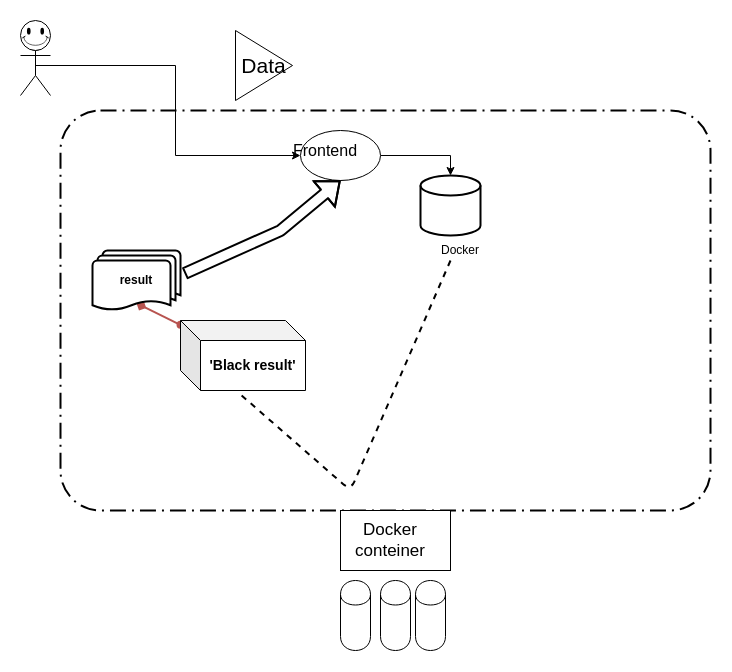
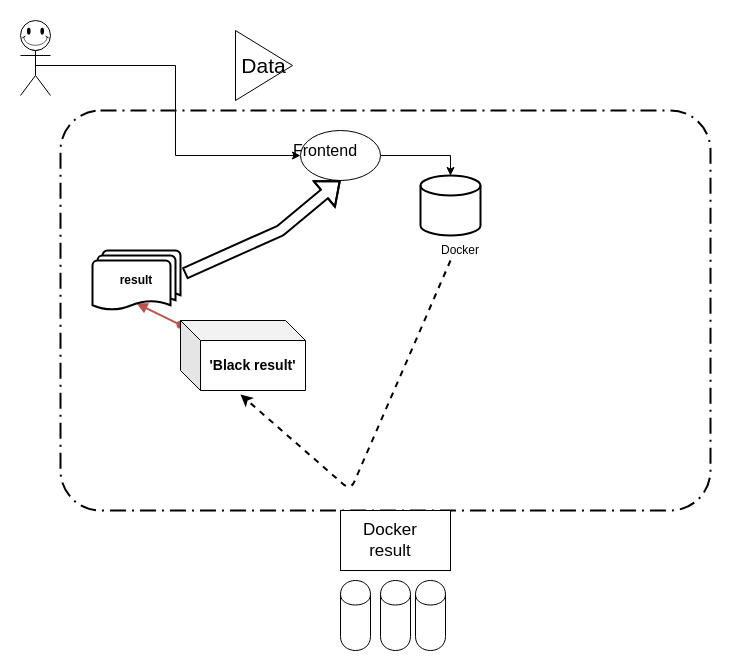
- <mxCell id="17" style="edgeStyle=none;rounded=0;orthogonalLoop=1;jettySize=auto;html=1;entryX=0.5;entryY=0.88;entryDx=0;entryDy=0;entryPerimeter=0;startArrow=oval;startFill=1;endArrow=diamond;endFill=1;strokeColor=#b85450;strokeWidth=2;fillColor=#f8cecc;" edge="1" parent="1" source="18" target="21"><mxGeometry relative="1" as="geometry" /></mxCell>
+ <mxCell id="17" style="edgeStyle=none;rounded=0;orthogonalLoop=1;jettySize=auto;html=1;entryX=0.5;entryY=0.88;entryDx=0;entryDy=0;entryPerimeter=0;startArrow=oval;startFill=1;endArrow=block;endFill=1;strokeColor=#b85450;strokeWidth=2;fillColor=#f8cecc;" edge="1" parent="1" source="18" target="21"><mxGeometry relative="1" as="geometry" /></mxCell>
- <mxCell id="20" value="" style="endArrow=none;html=1;strokeColor=#000000;strokeWidth=2;exitX=0.25;exitY=1;exitDx=0;exitDy=0;entryX=0.48;entryY=1.057;entryDx=0;entryDy=0;entryPerimeter=0;dashed=1;" edge="1" parent="1" source="13" target="18"><mxGeometry width="50" height="50" relative="1" as="geometry"><mxPoint x="670" y="270" as="sourcePoint" /><mxPoint x="660" y="220" as="targetPoint" /><Array as="points"><mxPoint x="350" y="490" /></Array></mxGeometry></mxCell>
+ <mxCell id="20" value="" style="endArrow=classic;html=1;strokeColor=#000000;strokeWidth=2;exitX=0.25;exitY=1;exitDx=0;exitDy=0;entryX=0.48;entryY=1.057;entryDx=0;entryDy=0;entryPerimeter=0;dashed=1;" edge="1" parent="1" source="13" target="18"><mxGeometry width="50" height="50" relative="1" as="geometry"><mxPoint x="670" y="270" as="sourcePoint" /><mxPoint x="660" y="220" as="targetPoint" /><Array as="points"><mxPoint x="350" y="490" /></Array></mxGeometry></mxCell>
- <mxCell id="12" value="&lt;font style=&quot;font-size: 17px&quot;&gt;Docker conteiner&lt;/font&gt;" style="text;html=1;strokeColor=none;fillColor=none;align=center;verticalAlign=middle;whiteSpace=wrap;rounded=0;" vertex="1" parent="1"><mxGeometry x="355" y="520" width="70" height="40" as="geometry" /></mxCell>
+ <mxCell id="12" value="&lt;font style=&quot;font-size: 17px&quot;&gt;Docker result&lt;/font&gt;" style="text;html=1;strokeColor=none;fillColor=none;align=center;verticalAlign=middle;whiteSpace=wrap;rounded=0;" vertex="1" parent="1"><mxGeometry x="355" y="520" width="70" height="40" as="geometry" /></mxCell>
